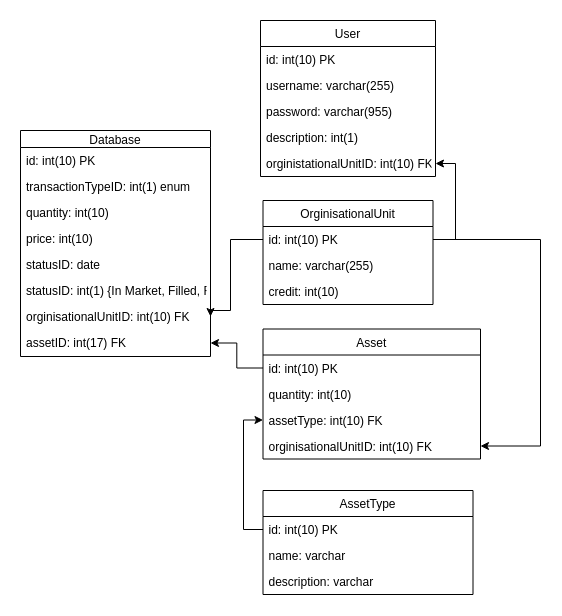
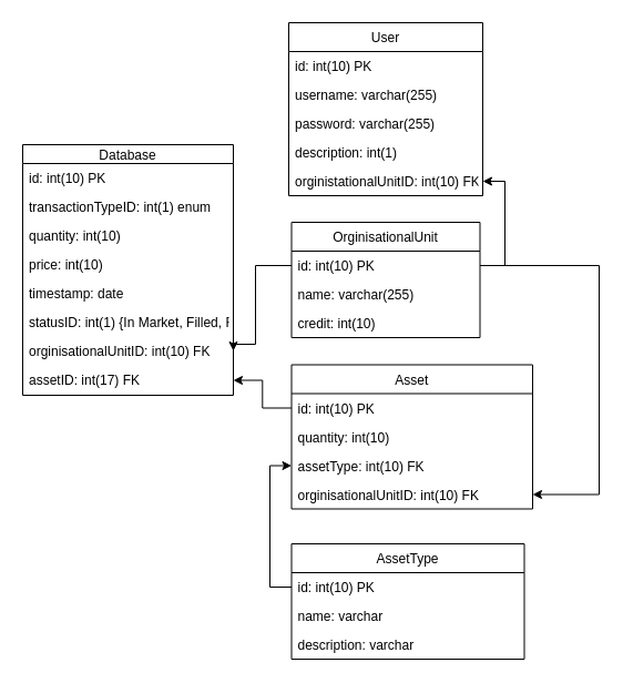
- <mxCell id="9" value="password: varchar(955)" style="text;strokeColor=none;fillColor=none;align=left;verticalAlign=top;spacingLeft=4;spacingRight=4;overflow=hidden;rotatable=0;points=[[0,0.5],[1,0.5]];portConstraint=eastwest;" parent="6" vertex="1"><mxGeometry y="78" width="175" height="26" as="geometry" /></mxCell>
+ <mxCell id="9" value="password: varchar(255)" style="text;strokeColor=none;fillColor=none;align=left;verticalAlign=top;spacingLeft=4;spacingRight=4;overflow=hidden;rotatable=0;points=[[0,0.5],[1,0.5]];portConstraint=eastwest;" parent="6" vertex="1"><mxGeometry y="78" width="175" height="26" as="geometry" /></mxCell>
- <mxCell id="29" value="statusID: date" style="text;strokeColor=none;fillColor=none;align=left;verticalAlign=top;spacingLeft=4;spacingRight=4;overflow=hidden;rotatable=0;points=[[0,0.5],[1,0.5]];portConstraint=eastwest;" parent="24" vertex="1"><mxGeometry y="121" width="190" height="26" as="geometry" /></mxCell>
+ <mxCell id="29" value="timestamp: date" style="text;strokeColor=none;fillColor=none;align=left;verticalAlign=top;spacingLeft=4;spacingRight=4;overflow=hidden;rotatable=0;points=[[0,0.5],[1,0.5]];portConstraint=eastwest;" parent="24" vertex="1"><mxGeometry y="121" width="190" height="26" as="geometry" /></mxCell>
